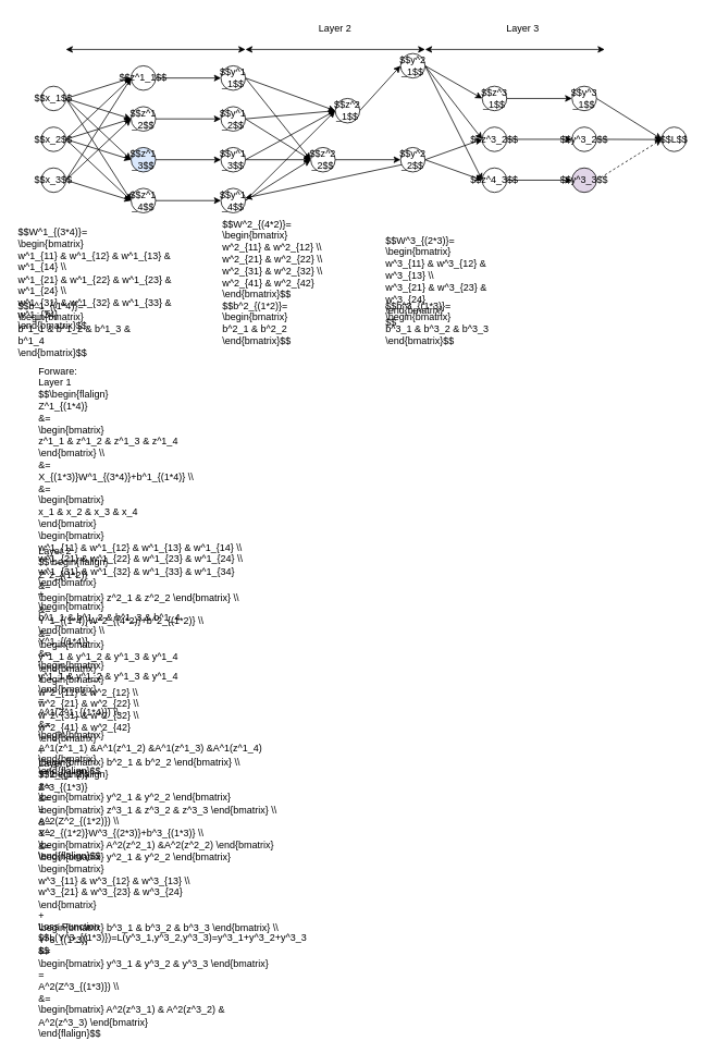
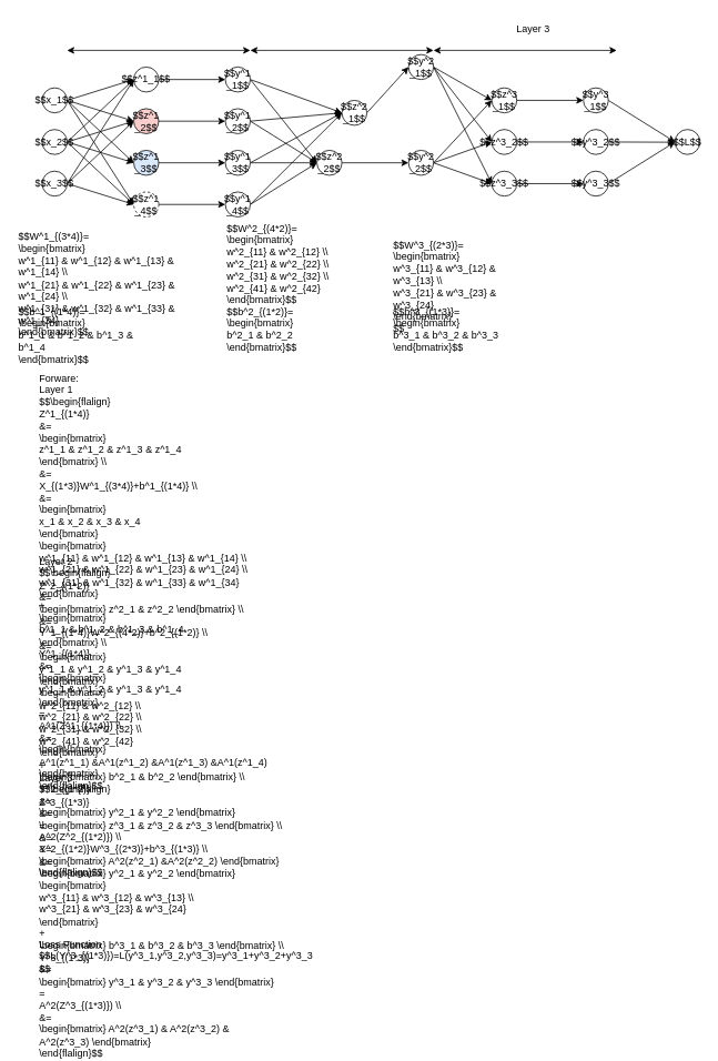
- <mxCell id="64" value="Layer 2" style="text;strokeColor=none;align=center;fillColor=none;html=1;verticalAlign=middle;whiteSpace=wrap;rounded=0;" vertex="1" parent="1"><mxGeometry x="380" y="20" width="60" height="30" as="geometry" /></mxCell>
- <mxCell id="19" value="$$z^1&lt;br&gt;_2$$" style="ellipse;whiteSpace=wrap;html=1;aspect=fixed;" vertex="1" parent="1"><mxGeometry x="160" y="130" width="30" height="30" as="geometry" /></mxCell>
+ <mxCell id="19" value="$$z^1&lt;br&gt;_2$$" style="ellipse;whiteSpace=wrap;html=1;aspect=fixed;fillColor=#f8cecc;" vertex="1" parent="1"><mxGeometry x="160" y="130" width="30" height="30" as="geometry" /></mxCell>
- <mxCell id="57" style="edgeStyle=none;rounded=0;orthogonalLoop=1;jettySize=auto;html=1;exitX=1;exitY=0.5;exitDx=0;exitDy=0;entryX=0;entryY=0.5;entryDx=0;entryDy=0;dashed=1;" edge="1" parent="1" source="58" target="59"><mxGeometry relative="1" as="geometry" /></mxCell>
+ <mxCell id="57" style="edgeStyle=none;rounded=0;orthogonalLoop=1;jettySize=auto;html=1;exitX=1;exitY=0.5;exitDx=0;exitDy=0;entryX=0;entryY=0.5;entryDx=0;entryDy=0;" edge="1" parent="1" source="58" target="59"><mxGeometry relative="1" as="geometry" /></mxCell>
- <mxCell id="49" style="edgeStyle=none;rounded=0;orthogonalLoop=1;jettySize=auto;html=1;exitX=1;exitY=0.5;exitDx=0;exitDy=0;" edge="1" parent="1" source="52" target="35"><mxGeometry relative="1" as="geometry" /></mxCell>
+ <mxCell id="49" style="edgeStyle=none;rounded=0;orthogonalLoop=1;jettySize=auto;html=1;exitX=1;exitY=0.5;exitDx=0;exitDy=0;entryX=0;entryY=0.5;entryDx=0;entryDy=0;" edge="1" parent="1" source="52" target="40"><mxGeometry relative="1" as="geometry" /></mxCell>
- <mxCell id="44" value="$$z^4_3$$" style="ellipse;whiteSpace=wrap;html=1;aspect=fixed;" vertex="1" parent="1"><mxGeometry x="590" y="205" width="30" height="30" as="geometry" /></mxCell>
+ <mxCell id="44" value="$$z^3_3$$" style="ellipse;whiteSpace=wrap;html=1;aspect=fixed;" vertex="1" parent="1"><mxGeometry x="590" y="205" width="30" height="30" as="geometry" /></mxCell>
- <mxCell id="58" value="$$y^3_3$$" style="ellipse;whiteSpace=wrap;html=1;aspect=fixed;fillColor=#e1d5e7;" vertex="1" parent="1"><mxGeometry x="700" y="205" width="30" height="30" as="geometry" /></mxCell>
+ <mxCell id="58" value="$$y^3_3$$" style="ellipse;whiteSpace=wrap;html=1;aspect=fixed;" vertex="1" parent="1"><mxGeometry x="700" y="205" width="30" height="30" as="geometry" /></mxCell>
- <mxCell id="23" value="$$z^1&lt;br&gt;_4$$" style="ellipse;whiteSpace=wrap;html=1;aspect=fixed;" vertex="1" parent="1"><mxGeometry x="160" y="230" width="30" height="30" as="geometry" /></mxCell>
+ <mxCell id="23" value="$$z^1&lt;br&gt;_4$$" style="ellipse;whiteSpace=wrap;html=1;aspect=fixed;dashed=1;" vertex="1" parent="1"><mxGeometry x="160" y="230" width="30" height="30" as="geometry" /></mxCell>
